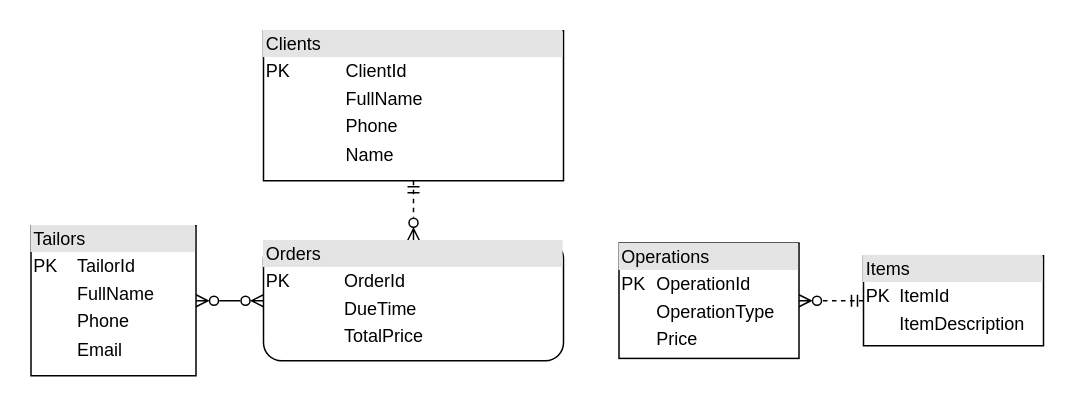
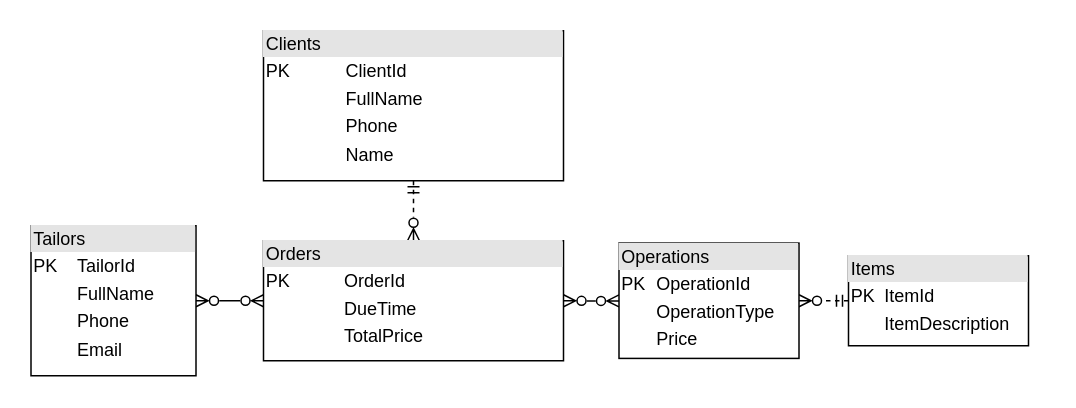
- <mxCell id="4" value="&lt;div style=&quot;box-sizing: border-box; width: 100%; background: rgb(228, 228, 228); padding: 2px;&quot;&gt;Orders&lt;/div&gt;&lt;table style=&quot;width:100%;font-size:1em;&quot; cellpadding=&quot;2&quot; cellspacing=&quot;0&quot;&gt;&lt;tbody&gt;&lt;tr&gt;&lt;td&gt;PK&lt;/td&gt;&lt;td&gt;OrderId&lt;/td&gt;&lt;/tr&gt;&lt;tr&gt;&lt;td&gt;&lt;/td&gt;&lt;td&gt;DueTime&lt;/td&gt;&lt;/tr&gt;&lt;tr&gt;&lt;td&gt;&lt;br&gt;&lt;/td&gt;&lt;td&gt;TotalPrice&lt;/td&gt;&lt;/tr&gt;&lt;/tbody&gt;&lt;/table&gt;" style="verticalAlign=top;align=left;overflow=fill;html=1;whiteSpace=wrap;rounded=1;" vertex="1" parent="1"><mxGeometry x="175" y="160" width="200" height="80" as="geometry" /></mxCell>
+ <mxCell id="4" value="&lt;div style=&quot;box-sizing: border-box; width: 100%; background: rgb(228, 228, 228); padding: 2px;&quot;&gt;Orders&lt;/div&gt;&lt;table style=&quot;width:100%;font-size:1em;&quot; cellpadding=&quot;2&quot; cellspacing=&quot;0&quot;&gt;&lt;tbody&gt;&lt;tr&gt;&lt;td&gt;PK&lt;/td&gt;&lt;td&gt;OrderId&lt;/td&gt;&lt;/tr&gt;&lt;tr&gt;&lt;td&gt;&lt;/td&gt;&lt;td&gt;DueTime&lt;/td&gt;&lt;/tr&gt;&lt;tr&gt;&lt;td&gt;&lt;br&gt;&lt;/td&gt;&lt;td&gt;TotalPrice&lt;/td&gt;&lt;/tr&gt;&lt;/tbody&gt;&lt;/table&gt;" style="verticalAlign=top;align=left;overflow=fill;html=1;whiteSpace=wrap;" vertex="1" parent="1"><mxGeometry x="175" y="160" width="200" height="80" as="geometry" /></mxCell>
+ <mxCell id="7" style="edgeStyle=orthogonalEdgeStyle;rounded=0;orthogonalLoop=1;jettySize=auto;html=1;entryX=1;entryY=0.5;entryDx=0;entryDy=0;endArrow=ERzeroToMany;endFill=0;startArrow=ERzeroToMany;startFill=0;" edge="1" parent="1" source="8" target="4"><mxGeometry relative="1" as="geometry" /></mxCell>
- <mxCell id="6" value="&lt;div style=&quot;box-sizing: border-box; width: 100%; background: rgb(228, 228, 228); padding: 2px;&quot;&gt;Items&lt;/div&gt;&lt;table style=&quot;width:100%;font-size:1em;&quot; cellpadding=&quot;2&quot; cellspacing=&quot;0&quot;&gt;&lt;tbody&gt;&lt;tr&gt;&lt;td&gt;PK&lt;/td&gt;&lt;td&gt;ItemId&lt;/td&gt;&lt;/tr&gt;&lt;tr&gt;&lt;td&gt;&lt;br&gt;&lt;/td&gt;&lt;td&gt;ItemDescription&lt;/td&gt;&lt;/tr&gt;&lt;/tbody&gt;&lt;/table&gt;" style="verticalAlign=top;align=left;overflow=fill;html=1;whiteSpace=wrap;" vertex="1" parent="1"><mxGeometry x="575" y="170" width="120" height="60" as="geometry" /></mxCell>
+ <mxCell id="6" value="&lt;div style=&quot;box-sizing: border-box; width: 100%; background: rgb(228, 228, 228); padding: 2px;&quot;&gt;Items&lt;/div&gt;&lt;table style=&quot;width:100%;font-size:1em;&quot; cellpadding=&quot;2&quot; cellspacing=&quot;0&quot;&gt;&lt;tbody&gt;&lt;tr&gt;&lt;td&gt;PK&lt;/td&gt;&lt;td&gt;ItemId&lt;/td&gt;&lt;/tr&gt;&lt;tr&gt;&lt;td&gt;&lt;br&gt;&lt;/td&gt;&lt;td&gt;ItemDescription&lt;/td&gt;&lt;/tr&gt;&lt;/tbody&gt;&lt;/table&gt;" style="verticalAlign=top;align=left;overflow=fill;html=1;whiteSpace=wrap;" vertex="1" parent="1"><mxGeometry x="565" y="170" width="120" height="60" as="geometry" /></mxCell>
